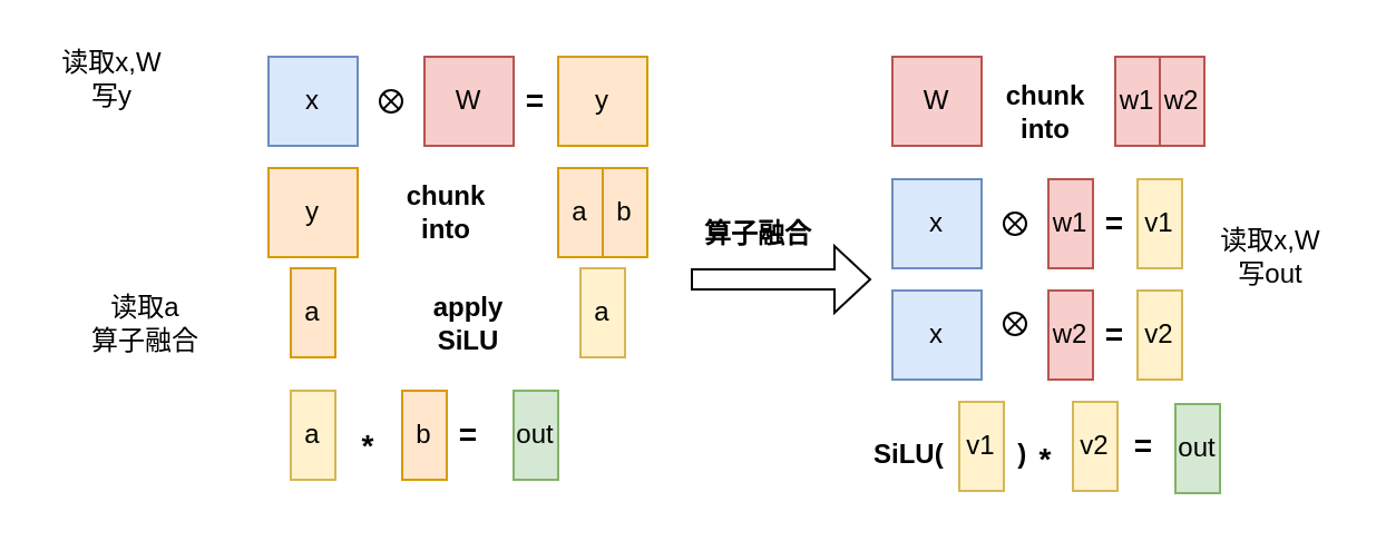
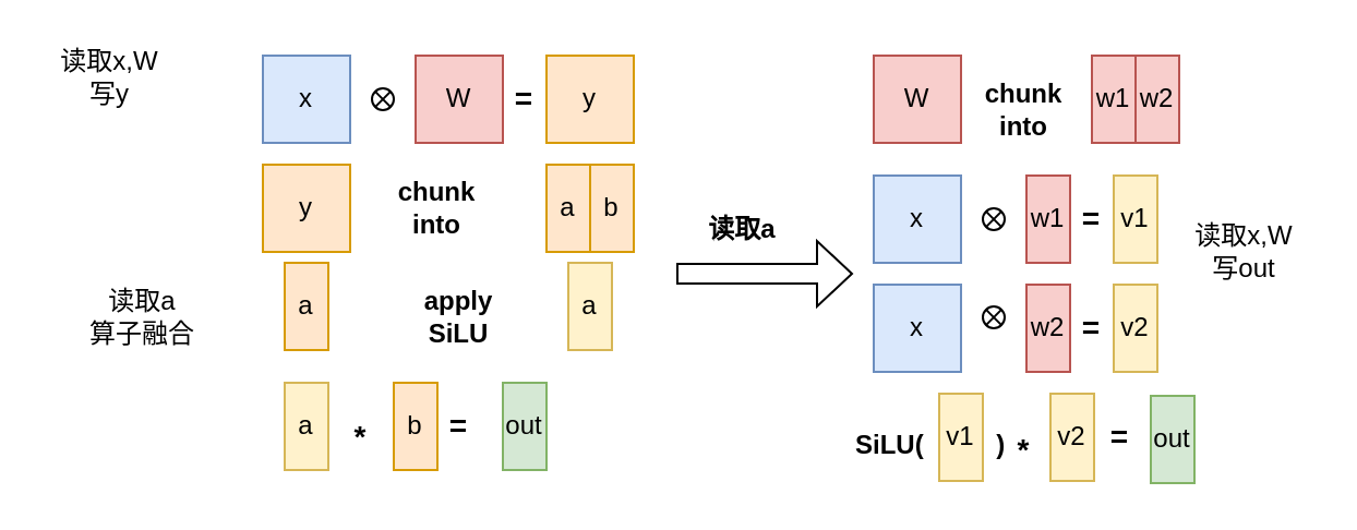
- <mxCell id="36" value="&lt;b&gt;算子融合&lt;/b&gt;" style="text;html=1;align=center;verticalAlign=middle;whiteSpace=wrap;rounded=0;" parent="1" vertex="1"><mxGeometry x="310" y="90" width="60" height="30" as="geometry" /></mxCell>
+ <mxCell id="36" value="&lt;b&gt;读取a&lt;/b&gt;" style="text;html=1;align=center;verticalAlign=middle;whiteSpace=wrap;rounded=0;" parent="1" vertex="1"><mxGeometry x="310" y="90" width="60" height="30" as="geometry" /></mxCell>
